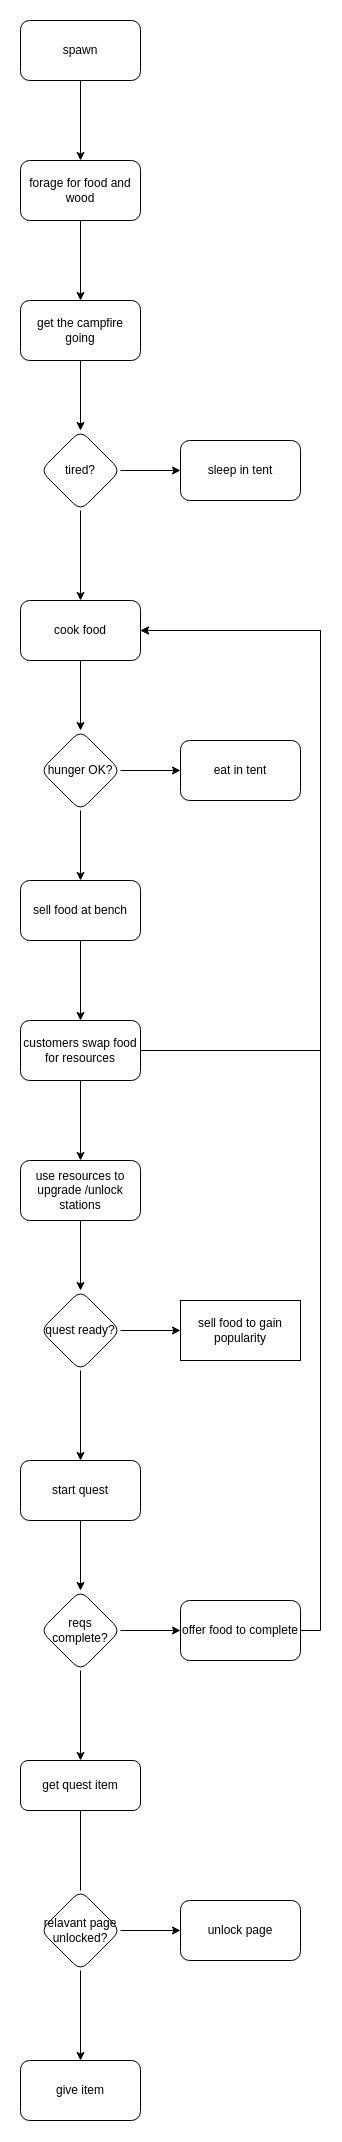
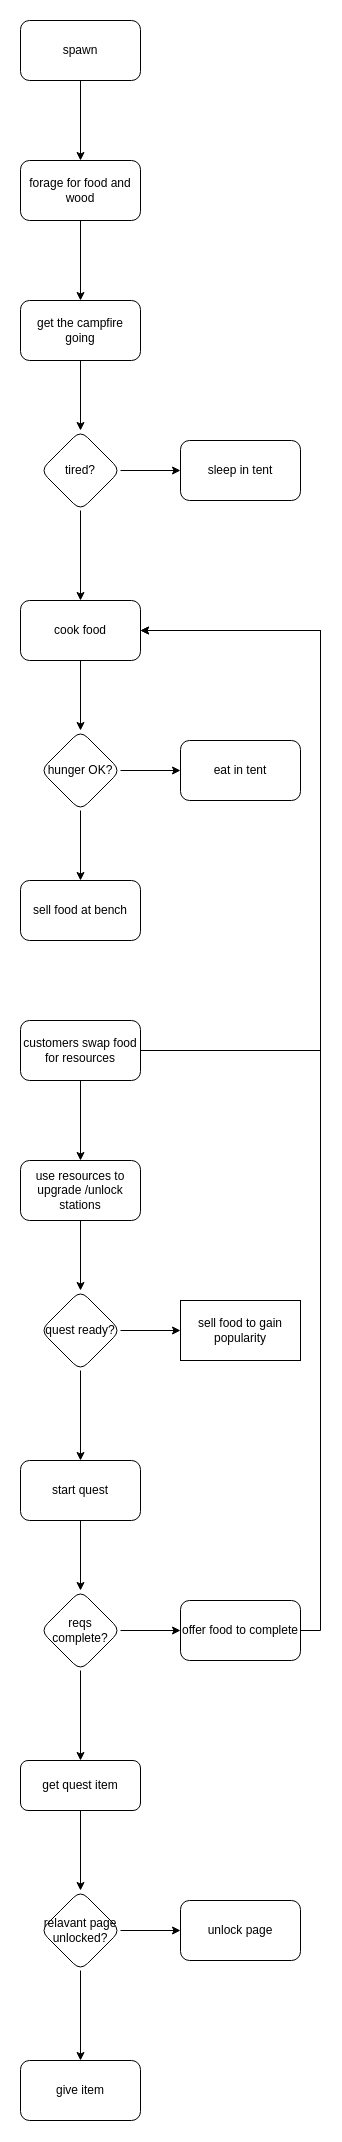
- <mxCell id="17" value="" style="edgeStyle=orthogonalEdgeStyle;rounded=0;orthogonalLoop=1;jettySize=auto;html=1;" edge="1" parent="1" source="18" target="21"><mxGeometry relative="1" as="geometry" /></mxCell>
- <mxCell id="36" value="" style="edgeStyle=orthogonalEdgeStyle;rounded=0;orthogonalLoop=1;jettySize=auto;html=1;endArrow=none;" edge="1" parent="1" source="37" target="40"><mxGeometry relative="1" as="geometry" /></mxCell>
+ <mxCell id="36" value="" style="edgeStyle=orthogonalEdgeStyle;rounded=0;orthogonalLoop=1;jettySize=auto;html=1;" edge="1" parent="1" source="37" target="40"><mxGeometry relative="1" as="geometry" /></mxCell>
